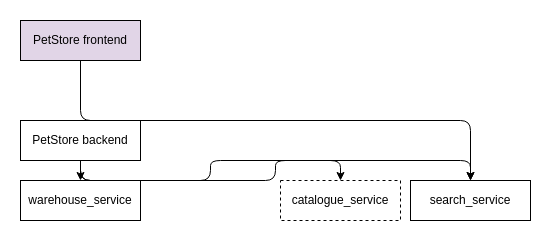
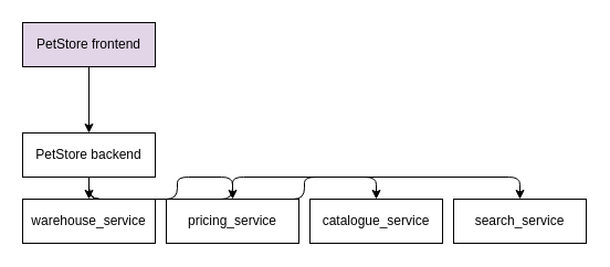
- <mxCell id="2" style="edgeStyle=orthogonalEdgeStyle;rounded=1;orthogonalLoop=1;jettySize=auto;html=1;exitX=0.5;exitY=1;exitDx=0;exitDy=0;" edge="1" parent="1" source="3" target="12"><mxGeometry relative="1" as="geometry" /></mxCell>
+ <mxCell id="2" style="edgeStyle=orthogonalEdgeStyle;rounded=1;orthogonalLoop=1;jettySize=auto;html=1;exitX=0.5;exitY=1;exitDx=0;exitDy=0;entryX=0.5;entryY=0;entryDx=0;entryDy=0;" edge="1" parent="1" source="3" target="8"><mxGeometry relative="1" as="geometry" /></mxCell>
+ <mxCell id="5" style="edgeStyle=orthogonalEdgeStyle;rounded=1;orthogonalLoop=1;jettySize=auto;html=1;exitX=0.5;exitY=1;exitDx=0;exitDy=0;entryX=0.5;entryY=0;entryDx=0;entryDy=0;" edge="1" parent="1" source="8" target="10"><mxGeometry relative="1" as="geometry" /></mxCell>
+ <mxCell id="10" value="&lt;div&gt;pricing_service&lt;/div&gt;" style="rounded=0;whiteSpace=wrap;html=1;" vertex="1" parent="1"><mxGeometry x="150" y="180" width="120" height="40" as="geometry" /></mxCell>
- <mxCell id="11" value="&lt;div&gt;catalogue_service&lt;/div&gt;" style="rounded=0;whiteSpace=wrap;html=1;dashed=1;" vertex="1" parent="1"><mxGeometry x="280" y="180" width="120" height="40" as="geometry" /></mxCell>
+ <mxCell id="11" value="&lt;div&gt;catalogue_service&lt;/div&gt;" style="rounded=0;whiteSpace=wrap;html=1;" vertex="1" parent="1"><mxGeometry x="280" y="180" width="120" height="40" as="geometry" /></mxCell>
